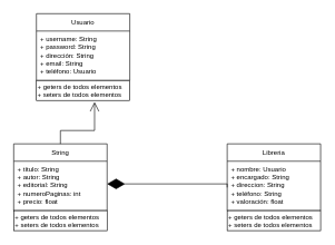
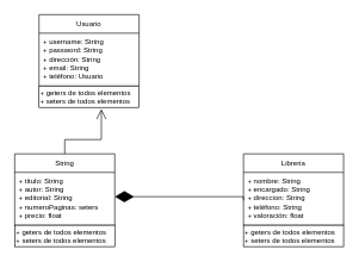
- <mxCell id="5" value="+ título: String&#10;+ autor: String&#10;+ editorial: String&#10;+ numeroPaginas: int&#10;+ precio: float&#10;&#10;" style="text;strokeColor=none;fillColor=none;align=left;verticalAlign=top;spacingLeft=4;spacingRight=4;overflow=hidden;rotatable=0;points=[[0,0.5],[1,0.5]];portConstraint=eastwest;fontSize=10;" vertex="1" parent="4"><mxGeometry y="26" width="140" height="74" as="geometry" /></mxCell>
+ <mxCell id="5" value="+ título: String&#10;+ autor: String&#10;+ editorial: String&#10;+ numeroPaginas: seters&#10;+ precio: float&#10;&#10;" style="text;strokeColor=none;fillColor=none;align=left;verticalAlign=top;spacingLeft=4;spacingRight=4;overflow=hidden;rotatable=0;points=[[0,0.5],[1,0.5]];portConstraint=eastwest;fontSize=10;" vertex="1" parent="4"><mxGeometry y="26" width="140" height="74" as="geometry" /></mxCell>
- <mxCell id="7" value="+ nombre: Usuario&#10;+ encargado: String&#10;+ direccion: String&#10;+ teléfono: String&#10;+ valoración: float&#10;&#10;" style="text;strokeColor=none;fillColor=none;align=left;verticalAlign=top;spacingLeft=4;spacingRight=4;overflow=hidden;rotatable=0;points=[[0,0.5],[1,0.5]];portConstraint=eastwest;fontSize=10;" vertex="1" parent="6"><mxGeometry y="26" width="140" height="74" as="geometry" /></mxCell>
+ <mxCell id="7" value="+ nombre: String&#10;+ encargado: String&#10;+ direccion: String&#10;+ teléfono: String&#10;+ valoración: float&#10;&#10;" style="text;strokeColor=none;fillColor=none;align=left;verticalAlign=top;spacingLeft=4;spacingRight=4;overflow=hidden;rotatable=0;points=[[0,0.5],[1,0.5]];portConstraint=eastwest;fontSize=10;" vertex="1" parent="6"><mxGeometry y="26" width="140" height="74" as="geometry" /></mxCell>
